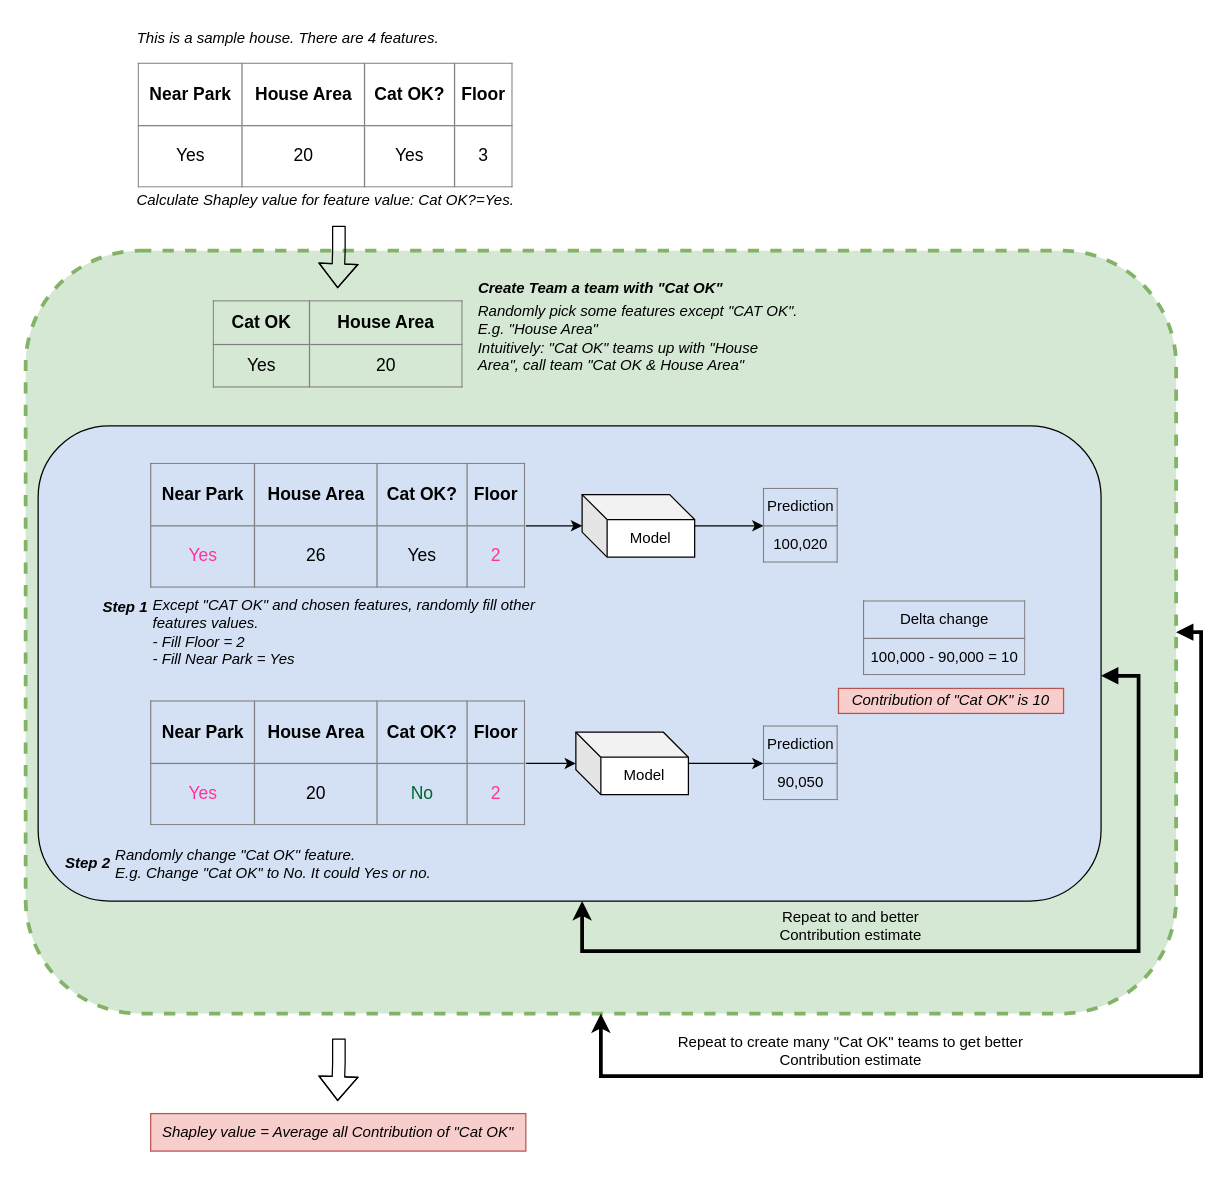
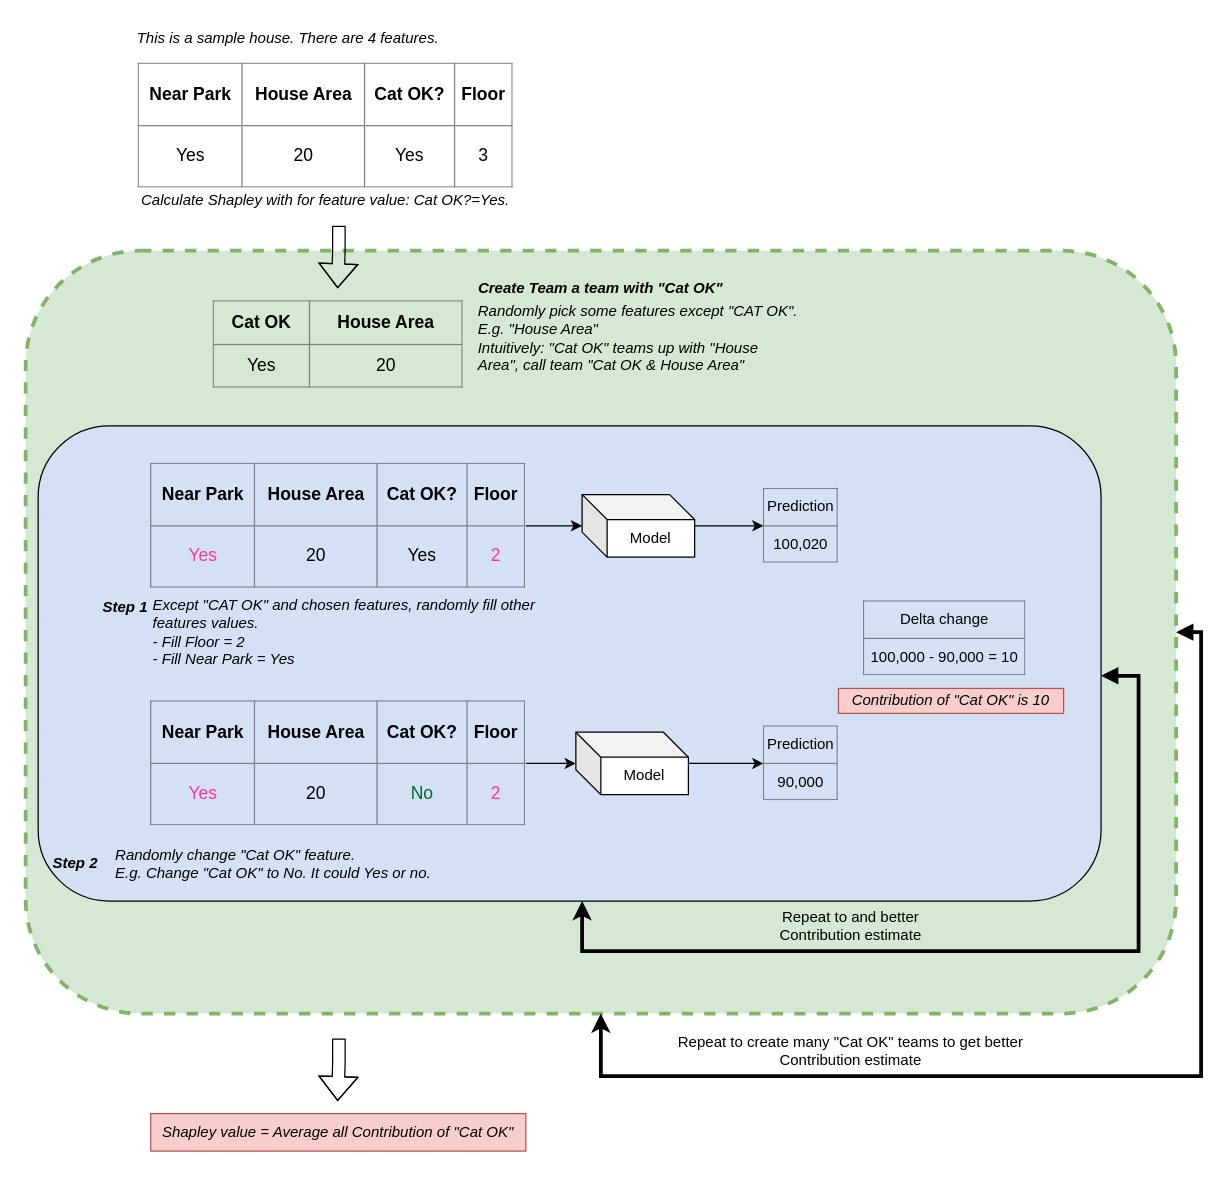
- <mxCell id="10" value="Calculate Shapley value for feature value: Cat OK?=Yes." style="text;html=1;strokeColor=none;fillColor=none;align=center;verticalAlign=middle;whiteSpace=wrap;rounded=0;fontSize=12;fontStyle=2" vertex="1" parent="1"><mxGeometry x="80" y="150" width="360" height="20" as="geometry" /></mxCell>
+ <mxCell id="10" value="Calculate Shapley with for feature value: Cat OK?=Yes." style="text;html=1;strokeColor=none;fillColor=none;align=center;verticalAlign=middle;whiteSpace=wrap;rounded=0;fontSize=12;fontStyle=2" vertex="1" parent="1"><mxGeometry x="80" y="150" width="360" height="20" as="geometry" /></mxCell>
- <mxCell id="15" value="&lt;table border=&quot;1&quot; width=&quot;100%&quot; style=&quot;width: 100% ; height: 100% ; border-collapse: collapse&quot;&gt;&lt;tbody style=&quot;font-size: 14px&quot;&gt;&lt;tr&gt;&lt;td&gt;&lt;b&gt;Near Park&lt;/b&gt;&lt;/td&gt;&lt;td&gt;&lt;b&gt;House Area&lt;/b&gt;&lt;/td&gt;&lt;td&gt;&lt;b&gt;Cat OK?&lt;/b&gt;&lt;/td&gt;&lt;td&gt;&lt;b&gt;Floor&lt;/b&gt;&lt;/td&gt;&lt;/tr&gt;&lt;tr&gt;&lt;td&gt;&lt;font color=&quot;#ff3399&quot;&gt;Yes&lt;/font&gt;&lt;/td&gt;&lt;td&gt;26&lt;/td&gt;&lt;td&gt;Yes&lt;/td&gt;&lt;td&gt;&lt;font color=&quot;#ff3399&quot;&gt;2&lt;/font&gt;&lt;/td&gt;&lt;/tr&gt;&lt;/tbody&gt;&lt;/table&gt;" style="text;html=1;strokeColor=none;fillColor=none;overflow=fill;fontSize=12;align=center;" vertex="1" parent="1"><mxGeometry x="120" y="370" width="300" height="100" as="geometry" /></mxCell>
+ <mxCell id="15" value="&lt;table border=&quot;1&quot; width=&quot;100%&quot; style=&quot;width: 100% ; height: 100% ; border-collapse: collapse&quot;&gt;&lt;tbody style=&quot;font-size: 14px&quot;&gt;&lt;tr&gt;&lt;td&gt;&lt;b&gt;Near Park&lt;/b&gt;&lt;/td&gt;&lt;td&gt;&lt;b&gt;House Area&lt;/b&gt;&lt;/td&gt;&lt;td&gt;&lt;b&gt;Cat OK?&lt;/b&gt;&lt;/td&gt;&lt;td&gt;&lt;b&gt;Floor&lt;/b&gt;&lt;/td&gt;&lt;/tr&gt;&lt;tr&gt;&lt;td&gt;&lt;font color=&quot;#ff3399&quot;&gt;Yes&lt;/font&gt;&lt;/td&gt;&lt;td&gt;20&lt;/td&gt;&lt;td&gt;Yes&lt;/td&gt;&lt;td&gt;&lt;font color=&quot;#ff3399&quot;&gt;2&lt;/font&gt;&lt;/td&gt;&lt;/tr&gt;&lt;/tbody&gt;&lt;/table&gt;" style="text;html=1;strokeColor=none;fillColor=none;overflow=fill;fontSize=12;align=center;" vertex="1" parent="1"><mxGeometry x="120" y="370" width="300" height="100" as="geometry" /></mxCell>
- <mxCell id="22" value="&lt;table border=&quot;1&quot; width=&quot;100%&quot; style=&quot;width: 100% ; height: 100% ; border-collapse: collapse&quot;&gt;&lt;tbody&gt;&lt;tr&gt;&lt;td&gt;Prediction&lt;/td&gt;&lt;/tr&gt;&lt;tr&gt;&lt;td&gt;90,050&lt;/td&gt;&lt;/tr&gt;&lt;/tbody&gt;&lt;/table&gt;" style="text;html=1;strokeColor=none;fillColor=none;overflow=fill;align=center;" vertex="1" parent="1"><mxGeometry x="610" y="580" width="60" height="60" as="geometry" /></mxCell>
+ <mxCell id="22" value="&lt;table border=&quot;1&quot; width=&quot;100%&quot; style=&quot;width: 100% ; height: 100% ; border-collapse: collapse&quot;&gt;&lt;tbody&gt;&lt;tr&gt;&lt;td&gt;Prediction&lt;/td&gt;&lt;/tr&gt;&lt;tr&gt;&lt;td&gt;90,000&lt;/td&gt;&lt;/tr&gt;&lt;/tbody&gt;&lt;/table&gt;" style="text;html=1;strokeColor=none;fillColor=none;overflow=fill;align=center;" vertex="1" parent="1"><mxGeometry x="610" y="580" width="60" height="60" as="geometry" /></mxCell>
- <mxCell id="24" value="Step 2" style="text;html=1;strokeColor=none;fillColor=none;align=center;verticalAlign=middle;whiteSpace=wrap;rounded=0;fontStyle=3" vertex="1" parent="1"><mxGeometry x="50" y="680" width="40" height="20" as="geometry" /></mxCell>
+ <mxCell id="24" value="Step 2" style="text;html=1;strokeColor=none;fillColor=none;align=center;verticalAlign=middle;whiteSpace=wrap;rounded=0;fontStyle=3" vertex="1" parent="1"><mxGeometry x="40" y="680" width="40" height="20" as="geometry" /></mxCell>
